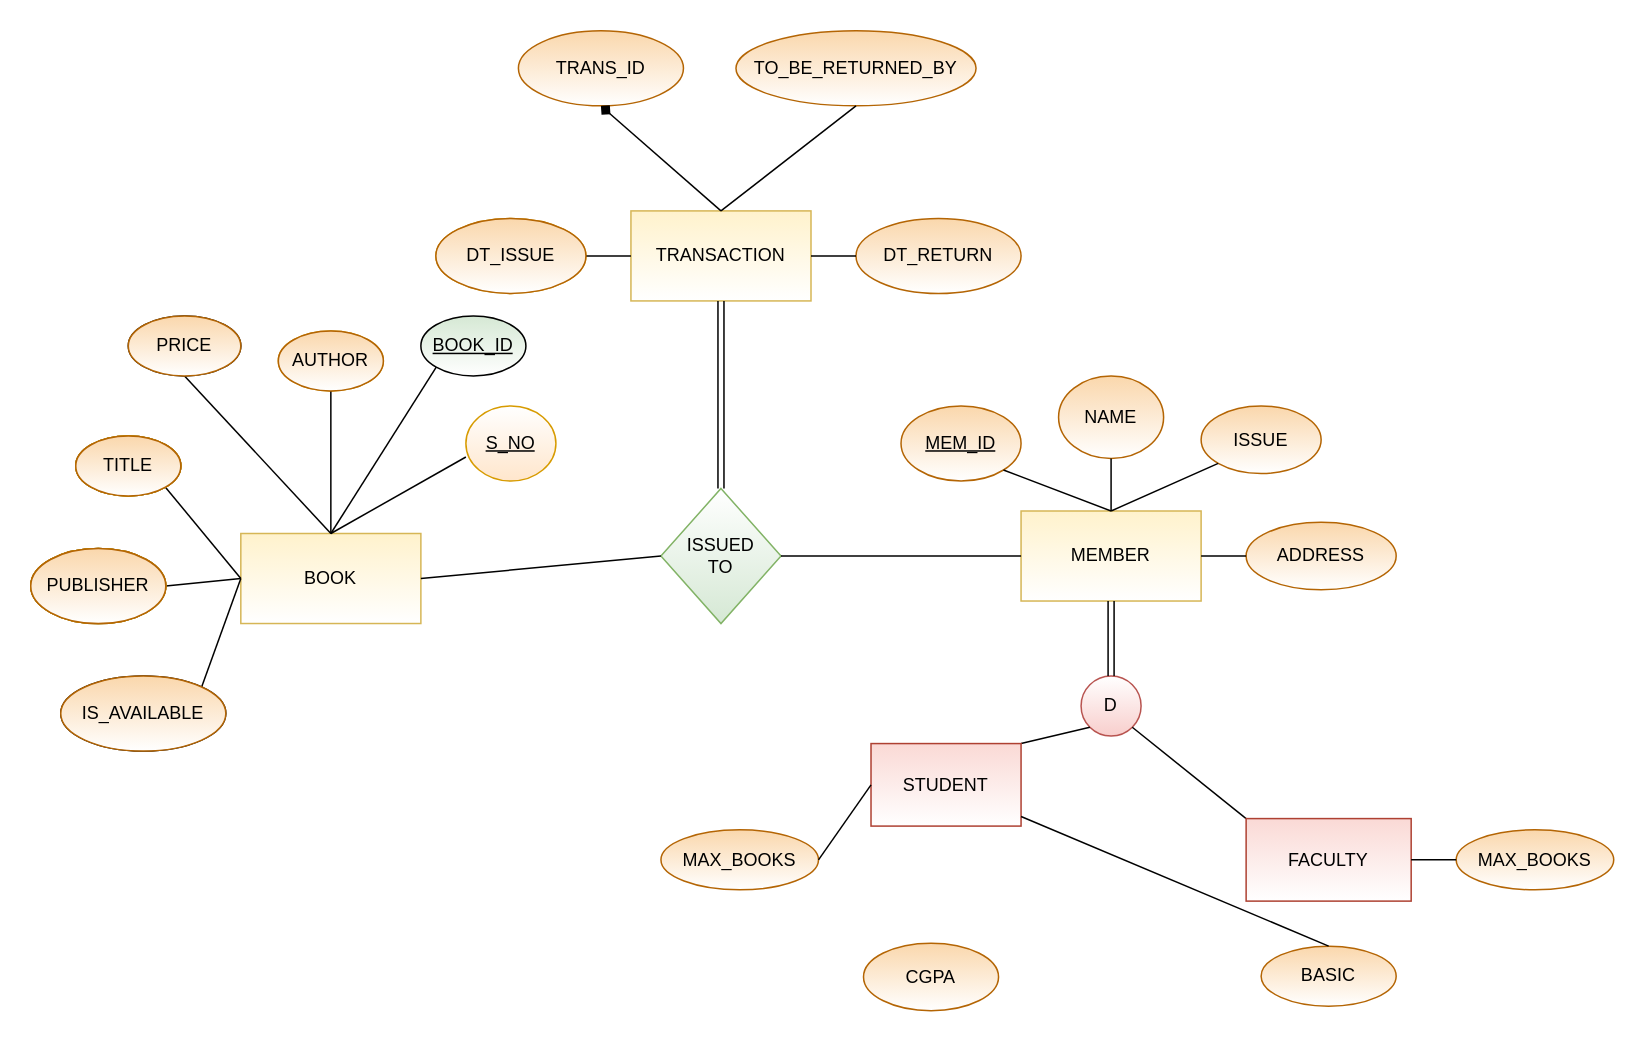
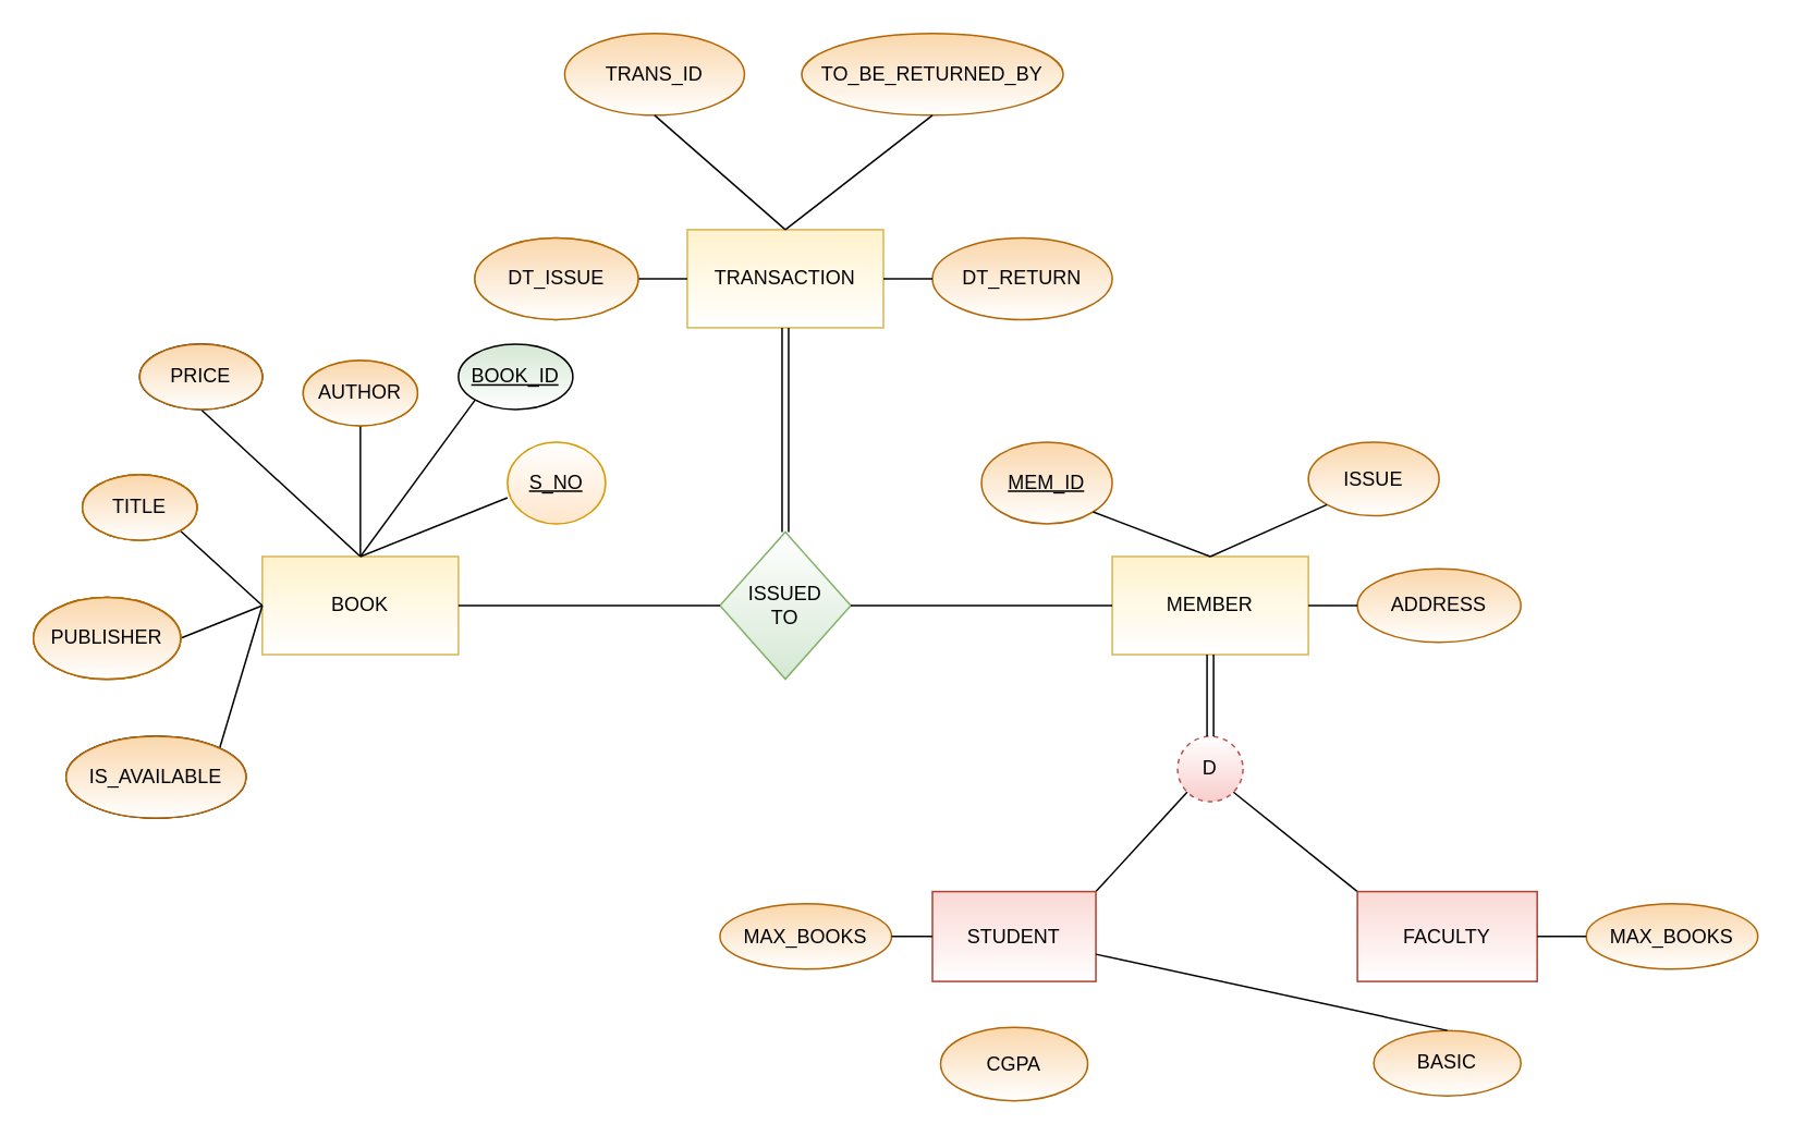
- <mxCell id="51" value="" style="endArrow=diamond;html=1;rounded=0;exitX=0.5;exitY=0;exitDx=0;exitDy=0;entryX=0.5;entryY=1;entryDx=0;entryDy=0;" parent="1" source="40" target="41" edge="1"><mxGeometry width="50" height="50" relative="1" as="geometry"><mxPoint x="550" y="270" as="sourcePoint" /><mxPoint x="600" y="220" as="targetPoint" /></mxGeometry></mxCell>
+ <mxCell id="51" value="" style="endArrow=none;html=1;rounded=0;exitX=0.5;exitY=0;exitDx=0;exitDy=0;entryX=0.5;entryY=1;entryDx=0;entryDy=0;" parent="1" source="40" target="41" edge="1"><mxGeometry width="50" height="50" relative="1" as="geometry"><mxPoint x="550" y="270" as="sourcePoint" /><mxPoint x="600" y="220" as="targetPoint" /></mxGeometry></mxCell>
- <mxCell id="24" value="NAME" style="ellipse;whiteSpace=wrap;html=1;gradientDirection=south;fillColor=#fad7ac;strokeColor=#b46504;gradientColor=#FFFFFF;" parent="1" vertex="1"><mxGeometry x="705" y="250" width="70" height="55" as="geometry" /></mxCell>
- <mxCell id="28" value="" style="endArrow=none;html=1;rounded=0;exitX=0.5;exitY=0;exitDx=0;exitDy=0;entryX=0.5;entryY=1;entryDx=0;entryDy=0;" parent="1" source="21" target="24" edge="1"><mxGeometry width="50" height="50" relative="1" as="geometry"><mxPoint x="725" y="530" as="sourcePoint" /><mxPoint x="775" y="480" as="targetPoint" /></mxGeometry></mxCell>
- <mxCell id="2" value="BOOK" style="rounded=0;whiteSpace=wrap;html=1;fillColor=#fff2cc;strokeColor=#d6b656;gradientDirection=south;gradientColor=#ffffff;" parent="1" vertex="1"><mxGeometry x="160" y="355" width="120" height="60" as="geometry" /></mxCell>
+ <mxCell id="2" value="BOOK" style="rounded=0;whiteSpace=wrap;html=1;fillColor=#fff2cc;strokeColor=#d6b656;gradientDirection=south;gradientColor=#ffffff;" parent="1" vertex="1"><mxGeometry x="160" y="340" width="120" height="60" as="geometry" /></mxCell>
- <mxCell id="31" value="D" style="ellipse;whiteSpace=wrap;html=1;aspect=fixed;gradientDirection=north;fillColor=#f8cecc;strokeColor=#b85450;gradientColor=#FFFFFF;" parent="1" vertex="1"><mxGeometry x="720" y="450" width="40" height="40" as="geometry" /></mxCell>
+ <mxCell id="31" value="D" style="ellipse;whiteSpace=wrap;html=1;aspect=fixed;gradientDirection=north;fillColor=#f8cecc;strokeColor=#b85450;gradientColor=#FFFFFF;dashed=1;" parent="1" vertex="1"><mxGeometry x="720" y="450" width="40" height="40" as="geometry" /></mxCell>
- <mxCell id="35" value="STUDENT" style="rounded=0;whiteSpace=wrap;html=1;gradientDirection=south;fillColor=#fad9d5;strokeColor=#ae4132;gradientColor=#FFFFFF;" parent="1" vertex="1"><mxGeometry x="580" y="495" width="100" height="55" as="geometry" /></mxCell>
+ <mxCell id="35" value="STUDENT" style="rounded=0;whiteSpace=wrap;html=1;gradientDirection=south;fillColor=#fad9d5;strokeColor=#ae4132;gradientColor=#FFFFFF;" parent="1" vertex="1"><mxGeometry x="570" y="545" width="100" height="55" as="geometry" /></mxCell>
